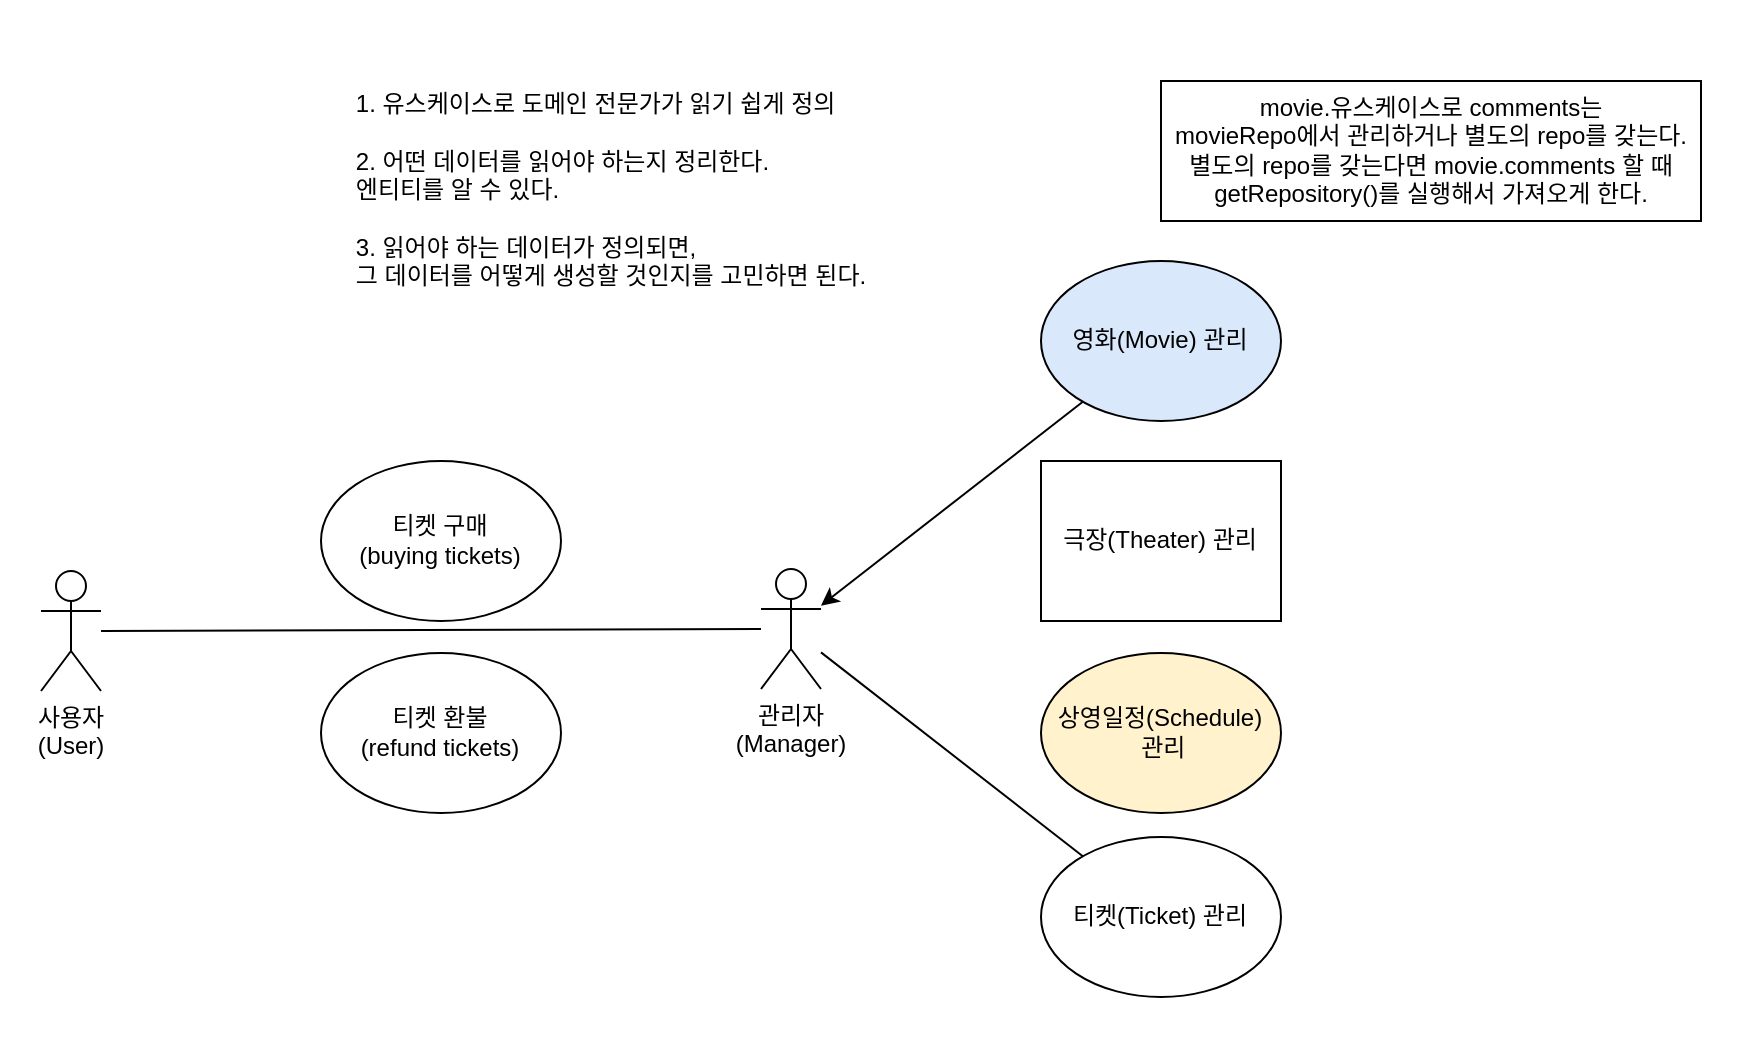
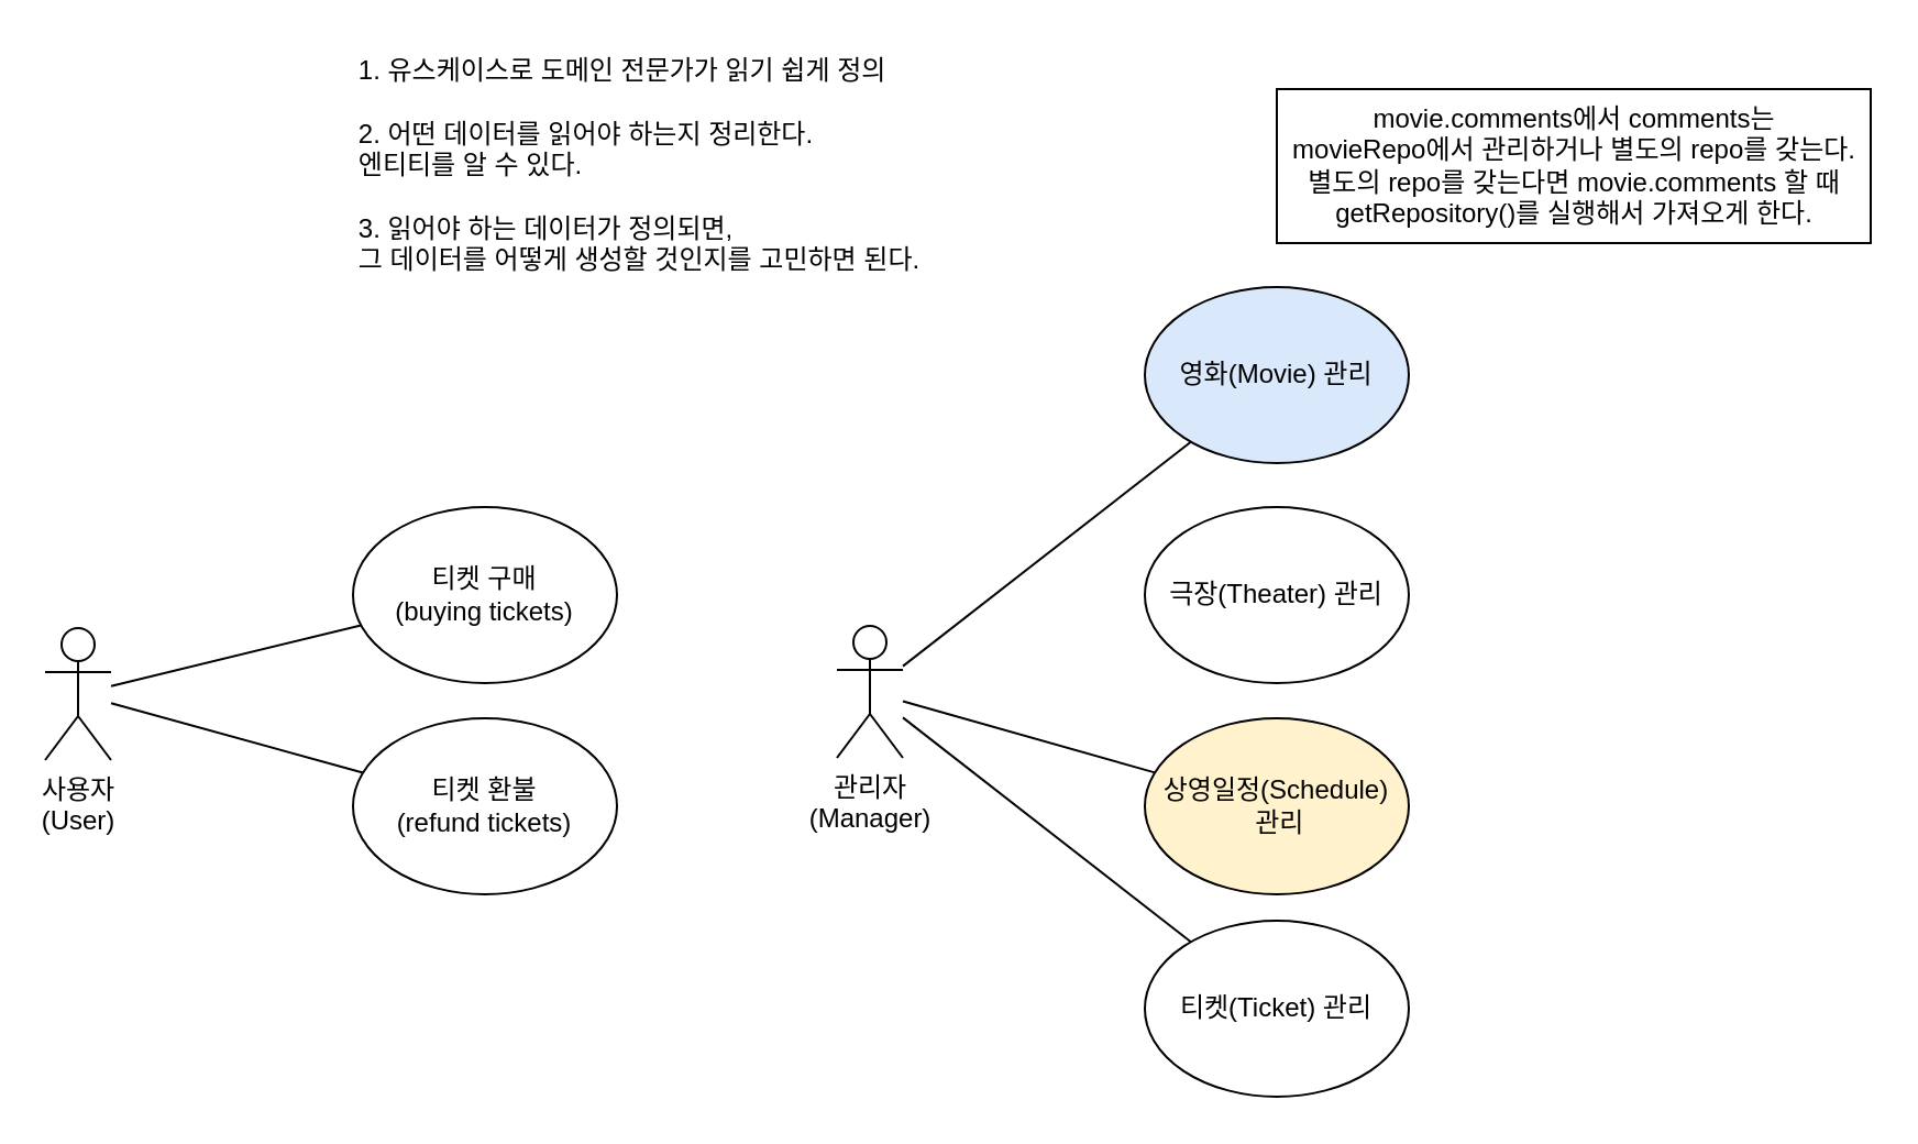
- <mxCell id="16" value="movie.유스케이스로 comments는 &lt;br&gt;movieRepo에서 관리하거나 별도의 repo를 갖는다.&lt;br&gt;별도의 repo를 갖는다면 movie.comments 할 때 &lt;br&gt;getRepository()를 실행해서 가져오게 한다." style="text;html=1;align=center;verticalAlign=middle;resizable=0;points=[];autosize=1;strokeColor=default;fillColor=none;fontSize=12;fontFamily=Helvetica;fontColor=default;" parent="1" vertex="1"><mxGeometry x="580" y="40" width="270" height="70" as="geometry" /></mxCell>
+ <mxCell id="16" value="movie.comments에서 comments는 &lt;br&gt;movieRepo에서 관리하거나 별도의 repo를 갖는다.&lt;br&gt;별도의 repo를 갖는다면 movie.comments 할 때 &lt;br&gt;getRepository()를 실행해서 가져오게 한다." style="text;html=1;align=center;verticalAlign=middle;resizable=0;points=[];autosize=1;strokeColor=default;fillColor=none;fontSize=12;fontFamily=Helvetica;fontColor=default;" parent="1" vertex="1"><mxGeometry x="580" y="40" width="270" height="70" as="geometry" /></mxCell>
- <mxCell id="15" value="&lt;div style=&quot;text-align: left;&quot;&gt;1. 유스케이스로 도메인 전문가가 읽기 쉽게 정의&lt;/div&gt;&lt;div style=&quot;text-align: left;&quot;&gt;&lt;br&gt;&lt;/div&gt;&lt;div style=&quot;text-align: left;&quot;&gt;2. 어떤 데이터를 읽어야 하는지 정리한다.&lt;/div&gt;&lt;div style=&quot;text-align: left;&quot;&gt;엔티티를 알 수 있다.&lt;/div&gt;&lt;div style=&quot;text-align: left;&quot;&gt;&lt;br&gt;&lt;/div&gt;&lt;div style=&quot;text-align: left;&quot;&gt;3. 읽어야 하는 데이터가 정의되면,&amp;nbsp;&lt;/div&gt;&lt;div style=&quot;text-align: left;&quot;&gt;그 데이터를 어떻게 생성할 것인지를 고민하면 된다.&lt;/div&gt;" style="text;html=1;align=center;verticalAlign=middle;resizable=0;points=[];autosize=1;strokeColor=none;fillColor=none;fontSize=12;fontFamily=Helvetica;fontColor=default;" parent="1" vertex="1"><mxGeometry x="175" y="40" width="260" height="110" as="geometry" /></mxCell>
+ <mxCell id="15" value="&lt;div style=&quot;text-align: left;&quot;&gt;1. 유스케이스로 도메인 전문가가 읽기 쉽게 정의&lt;/div&gt;&lt;div style=&quot;text-align: left;&quot;&gt;&lt;br&gt;&lt;/div&gt;&lt;div style=&quot;text-align: left;&quot;&gt;2. 어떤 데이터를 읽어야 하는지 정리한다.&lt;/div&gt;&lt;div style=&quot;text-align: left;&quot;&gt;엔티티를 알 수 있다.&lt;/div&gt;&lt;div style=&quot;text-align: left;&quot;&gt;&lt;br&gt;&lt;/div&gt;&lt;div style=&quot;text-align: left;&quot;&gt;3. 읽어야 하는 데이터가 정의되면,&amp;nbsp;&lt;/div&gt;&lt;div style=&quot;text-align: left;&quot;&gt;그 데이터를 어떻게 생성할 것인지를 고민하면 된다.&lt;/div&gt;" style="text;html=1;align=center;verticalAlign=middle;resizable=0;points=[];autosize=1;strokeColor=none;fillColor=none;fontSize=12;fontFamily=Helvetica;fontColor=default;" parent="1" vertex="1"><mxGeometry x="160" y="20" width="260" height="110" as="geometry" /></mxCell>
- <mxCell id="6" value="극장(Theater) 관리" style="whiteSpace=wrap;html=1;rounded=0;" parent="1" vertex="1"><mxGeometry x="520" y="230" width="120" height="80" as="geometry" /></mxCell>
+ <mxCell id="6" value="극장(Theater) 관리" style="ellipse;whiteSpace=wrap;html=1;" parent="1" vertex="1"><mxGeometry x="520" y="230" width="120" height="80" as="geometry" /></mxCell>
+ <mxCell id="10" value="" style="endArrow=none;html=1;rounded=0;" parent="1" source="2" target="3" edge="1"><mxGeometry width="50" height="50" relative="1" as="geometry"><mxPoint x="90" y="310" as="sourcePoint" /><mxPoint x="140" y="260" as="targetPoint" /></mxGeometry></mxCell>
- <mxCell id="12" value="" style="endArrow=classic;html=1;rounded=0;" parent="1" source="5" target="4" edge="1"><mxGeometry width="50" height="50" relative="1" as="geometry"><mxPoint x="666.29" y="210.002" as="sourcePoint" /><mxPoint x="790.004" y="240.455" as="targetPoint" /></mxGeometry></mxCell>
+ <mxCell id="12" value="" style="endArrow=none;html=1;rounded=0;" parent="1" source="5" target="4" edge="1"><mxGeometry width="50" height="50" relative="1" as="geometry"><mxPoint x="666.29" y="210.002" as="sourcePoint" /><mxPoint x="790.004" y="240.455" as="targetPoint" /></mxGeometry></mxCell>
- <mxCell id="11" value="" style="endArrow=none;html=1;rounded=0;" parent="1" source="2" target="4" edge="1"><mxGeometry width="50" height="50" relative="1" as="geometry"><mxPoint x="50" y="324.308" as="sourcePoint" /><mxPoint x="173.714" y="293.855" as="targetPoint" /></mxGeometry></mxCell>
+ <mxCell id="11" value="" style="endArrow=none;html=1;rounded=0;" parent="1" source="2" target="9" edge="1"><mxGeometry width="50" height="50" relative="1" as="geometry"><mxPoint x="50" y="324.308" as="sourcePoint" /><mxPoint x="173.714" y="293.855" as="targetPoint" /></mxGeometry></mxCell>
+ <mxCell id="13" value="" style="endArrow=none;html=1;rounded=0;" parent="1" source="7" target="4" edge="1"><mxGeometry width="50" height="50" relative="1" as="geometry"><mxPoint x="640.36" y="219.598" as="sourcePoint" /><mxPoint x="780" y="322.923" as="targetPoint" /></mxGeometry></mxCell>
